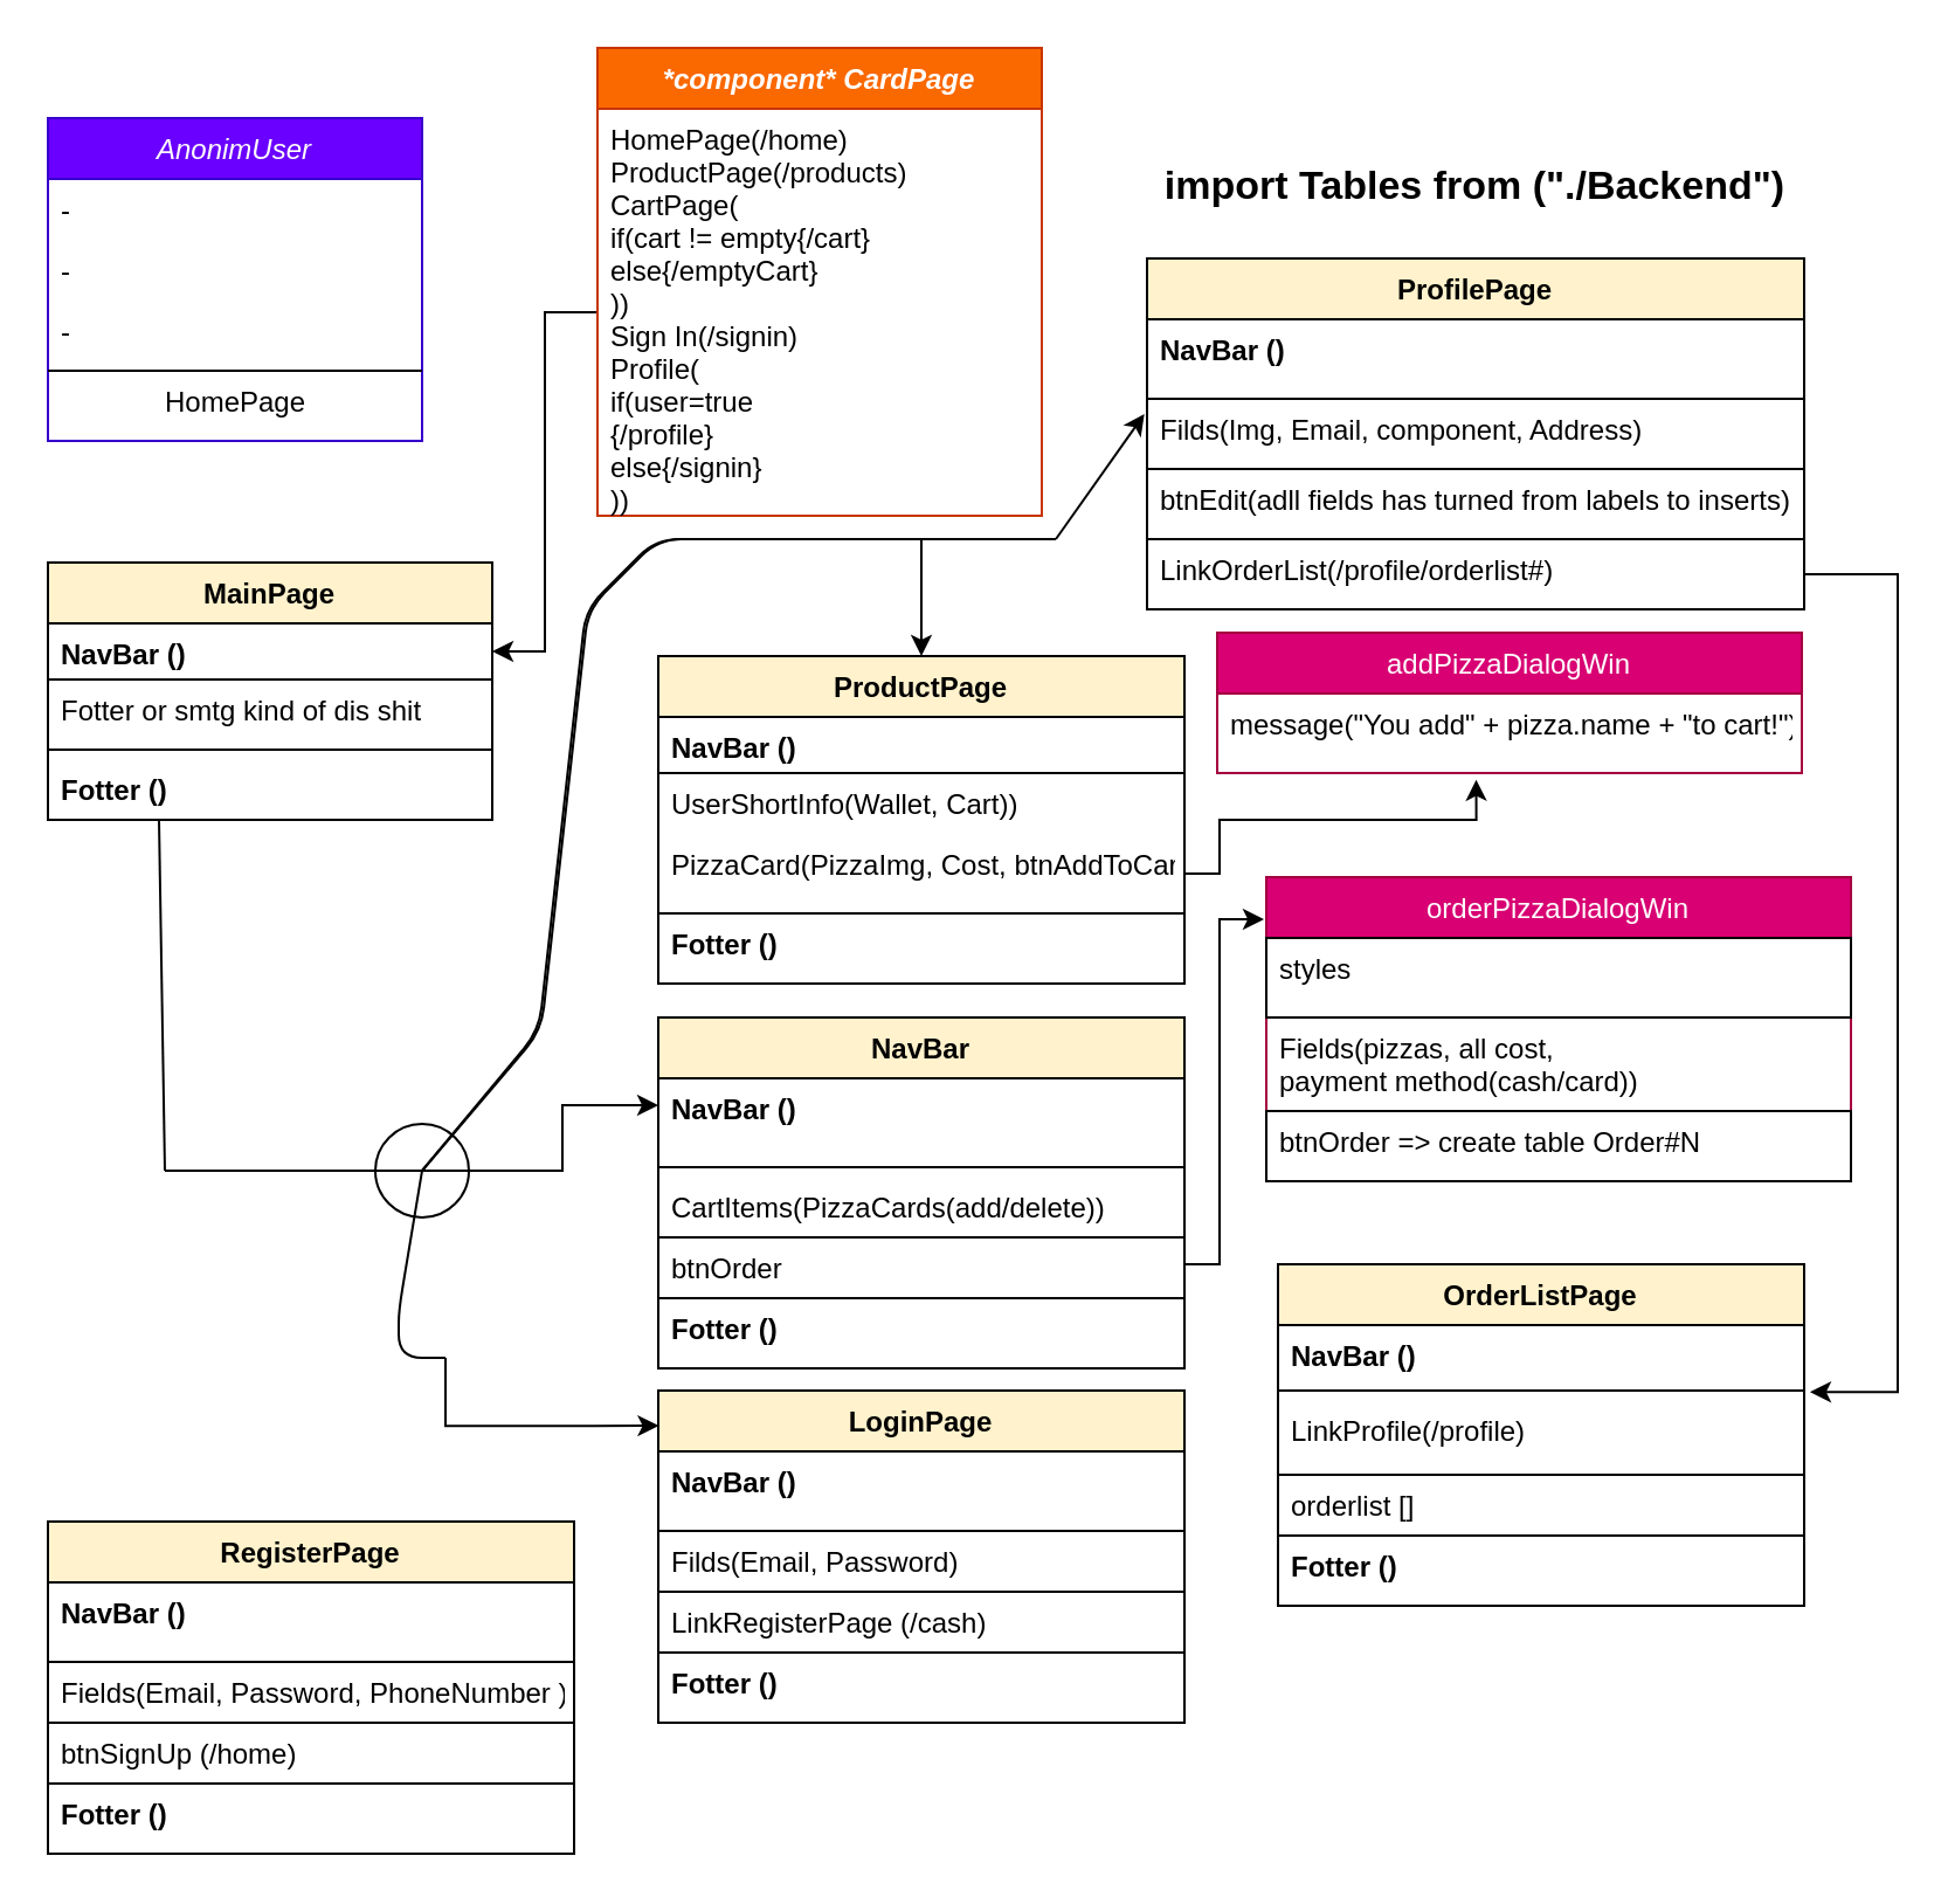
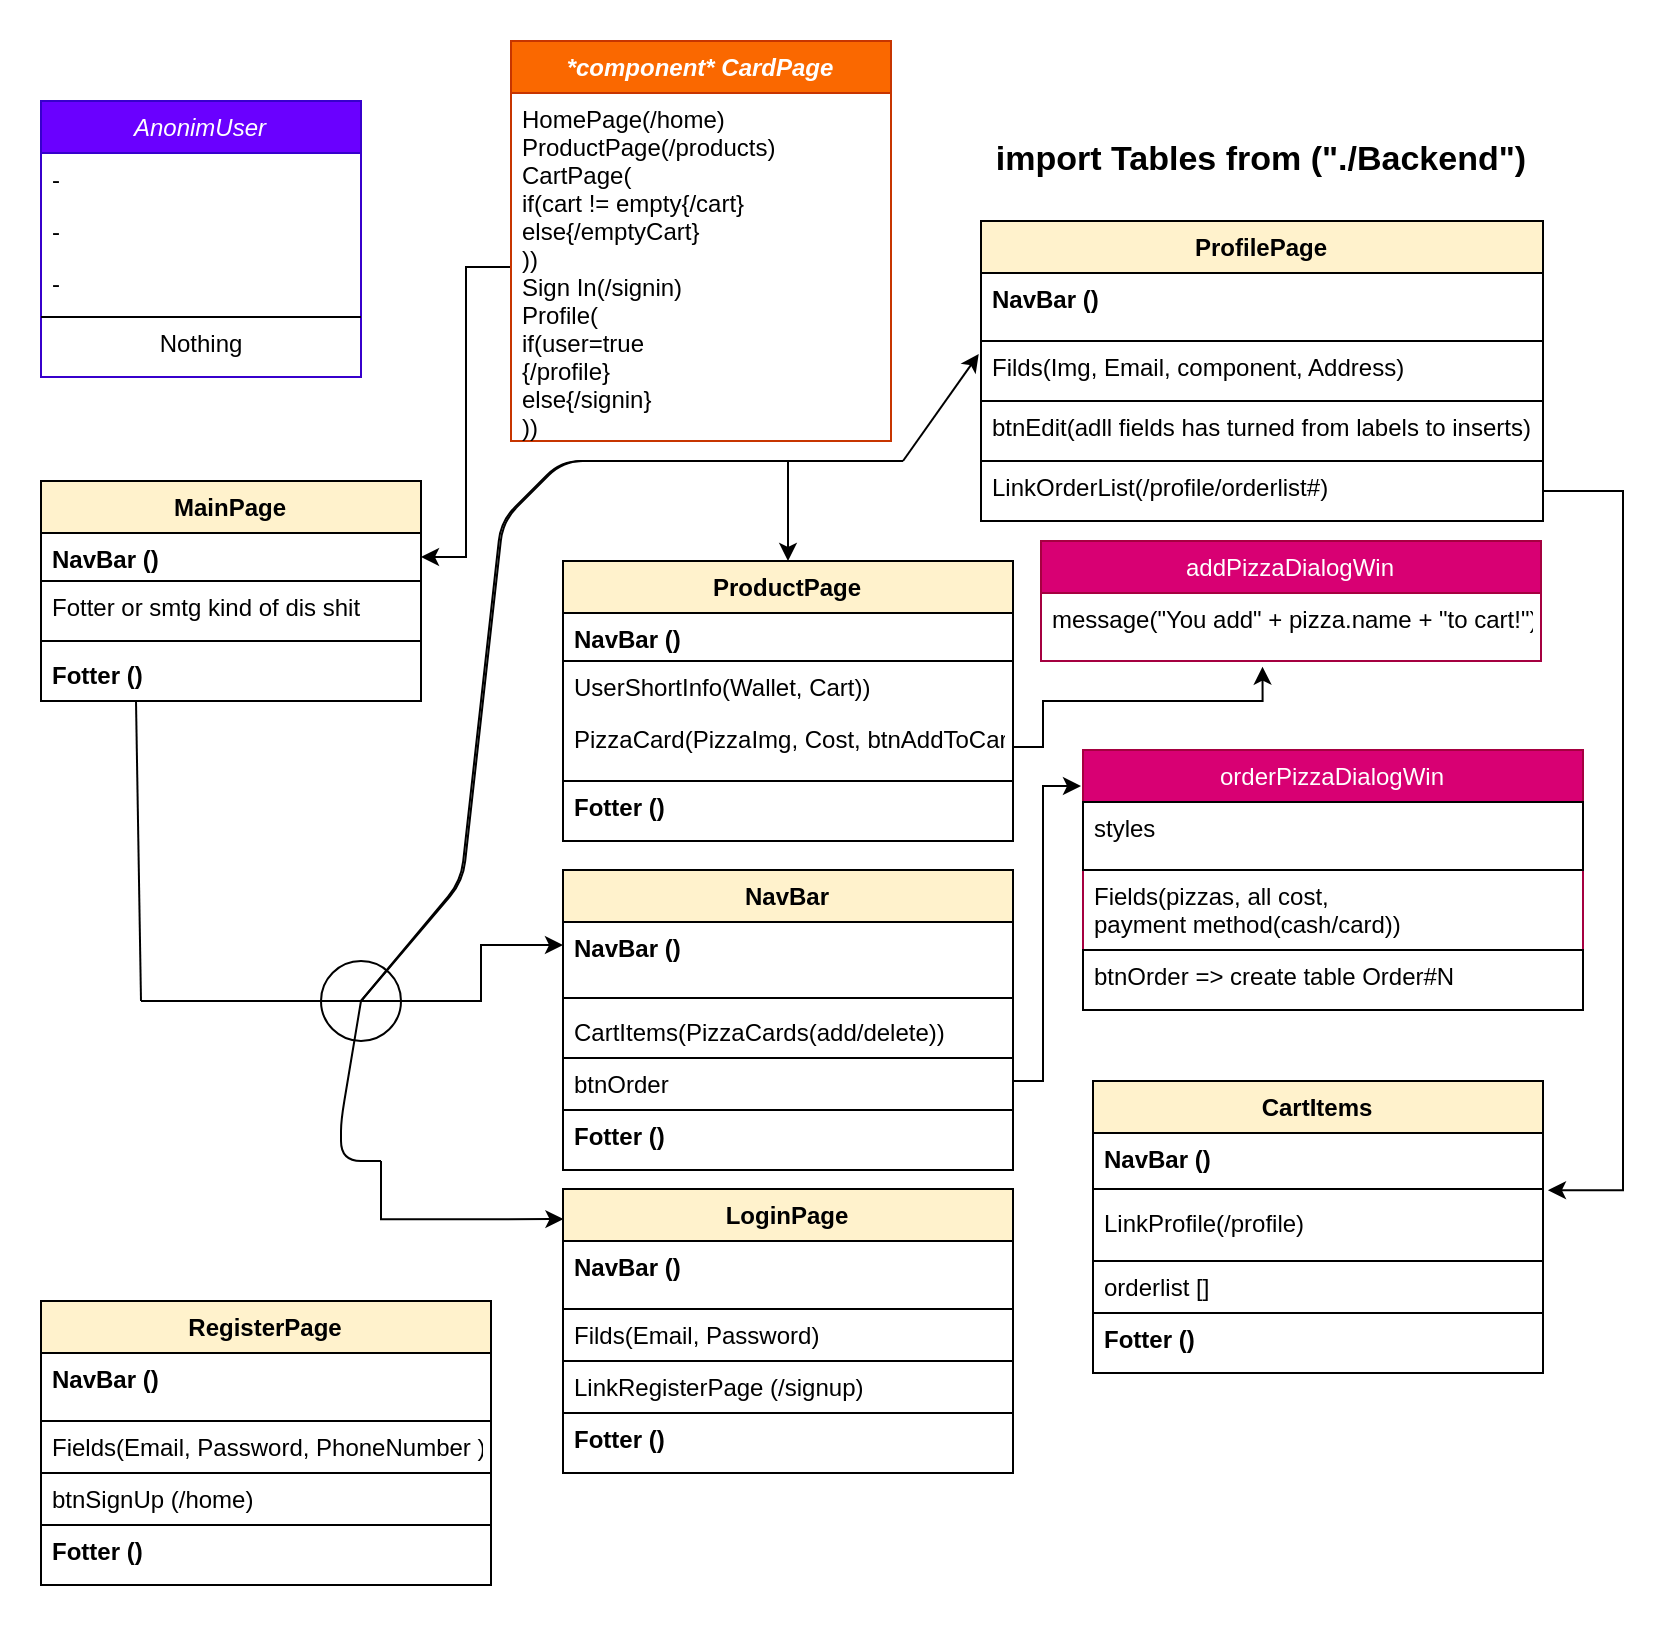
- <mxCell id="18" value="HomePage&lt;br&gt;" style="text;html=1;align=center;verticalAlign=middle;resizable=0;points=[];autosize=1;" vertex="1" parent="13"><mxGeometry y="112" width="160" height="20" as="geometry" /></mxCell>
+ <mxCell id="18" value="Nothing&lt;br&gt;" style="text;html=1;align=center;verticalAlign=middle;resizable=0;points=[];autosize=1;" vertex="1" parent="13"><mxGeometry y="112" width="160" height="20" as="geometry" /></mxCell>
- <mxCell id="57" value="OrderListPage" style="swimlane;fontStyle=1;align=center;verticalAlign=top;childLayout=stackLayout;horizontal=1;startSize=26;horizontalStack=0;resizeParent=1;resizeParentMax=0;resizeLast=0;collapsible=1;marginBottom=0;fillColor=#fff2cc;" vertex="1" parent="1"><mxGeometry x="546" y="540" width="225" height="146" as="geometry"><mxRectangle x="255" y="405" width="90" height="26" as="alternateBounds" /></mxGeometry></mxCell>
+ <mxCell id="57" value="CartItems" style="swimlane;fontStyle=1;align=center;verticalAlign=top;childLayout=stackLayout;horizontal=1;startSize=26;horizontalStack=0;resizeParent=1;resizeParentMax=0;resizeLast=0;collapsible=1;marginBottom=0;fillColor=#fff2cc;" vertex="1" parent="1"><mxGeometry x="546" y="540" width="225" height="146" as="geometry"><mxRectangle x="255" y="405" width="90" height="26" as="alternateBounds" /></mxGeometry></mxCell>
- <mxCell id="35" value="LinkRegisterPage (/cash)" style="text;strokeColor=none;fillColor=none;align=left;verticalAlign=top;spacingLeft=4;spacingRight=4;overflow=hidden;rotatable=0;points=[[0,0.5],[1,0.5]];portConstraint=eastwest;" vertex="1" parent="32"><mxGeometry y="86" width="225" height="26" as="geometry" /></mxCell>
+ <mxCell id="35" value="LinkRegisterPage (/signup)" style="text;strokeColor=none;fillColor=none;align=left;verticalAlign=top;spacingLeft=4;spacingRight=4;overflow=hidden;rotatable=0;points=[[0,0.5],[1,0.5]];portConstraint=eastwest;" vertex="1" parent="32"><mxGeometry y="86" width="225" height="26" as="geometry" /></mxCell>
